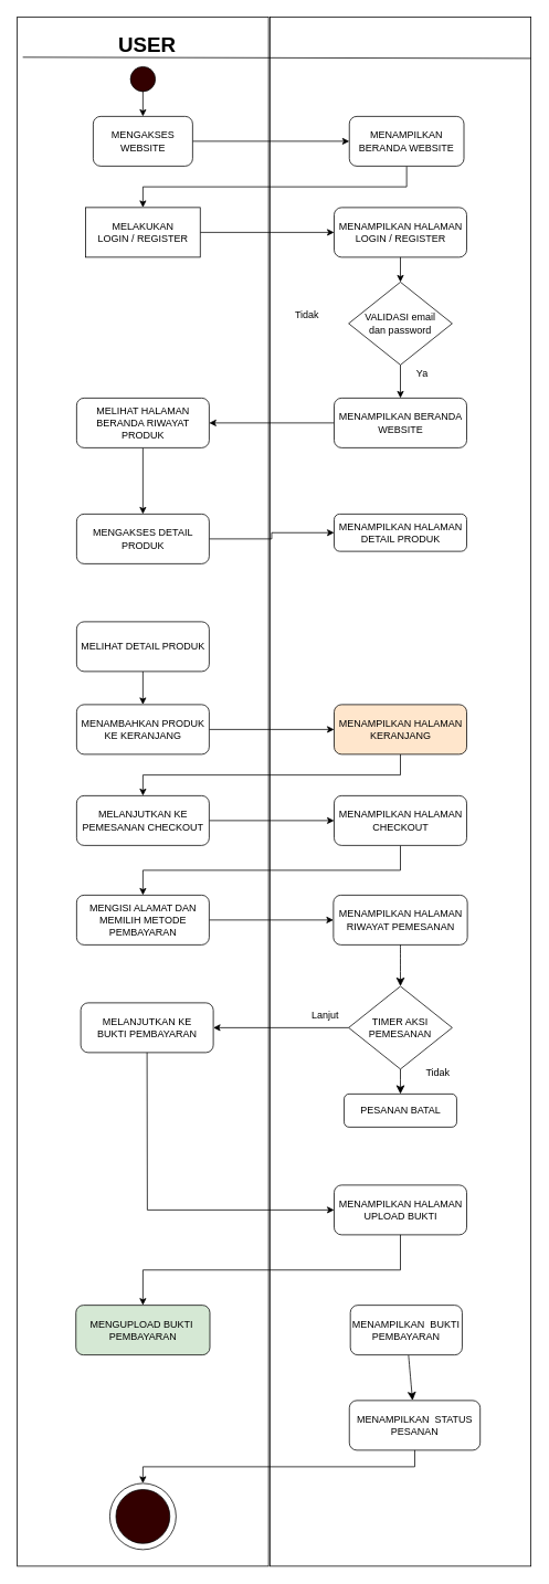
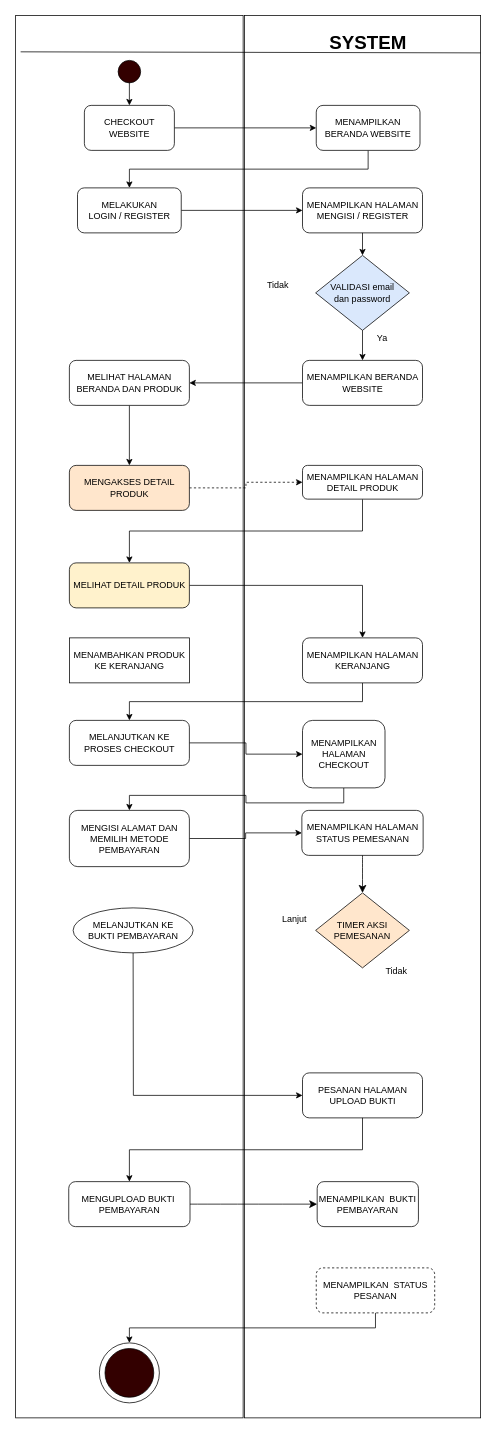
- <mxCell id="5" value="&lt;font style=&quot;font-size: 25px;&quot;&gt;&lt;b&gt;USER&lt;/b&gt;&lt;/font&gt;" style="text;html=1;align=center;verticalAlign=middle;whiteSpace=wrap;rounded=0;movable=1;resizable=1;rotatable=1;deletable=1;editable=1;locked=0;connectable=1;" parent="1" vertex="1"><mxGeometry x="146.66" y="37.08" width="60" height="30" as="geometry" /></mxCell>
+ <mxCell id="6" value="&lt;font style=&quot;font-size: 25px;&quot;&gt;&lt;b&gt;SYSTEM&lt;/b&gt;&lt;/font&gt;" style="text;html=1;align=center;verticalAlign=middle;whiteSpace=wrap;rounded=0;movable=1;resizable=1;rotatable=1;deletable=1;editable=1;locked=0;connectable=1;" parent="1" vertex="1"><mxGeometry x="460" y="40" width="60" height="30" as="geometry" /></mxCell>
- <mxCell id="9" value="MENGAKSES WEBSITE" style="rounded=1;whiteSpace=wrap;html=1;" parent="1" vertex="1"><mxGeometry x="111.67" y="140" width="120" height="60" as="geometry" /></mxCell>
+ <mxCell id="9" value="CHECKOUT WEBSITE" style="rounded=1;whiteSpace=wrap;html=1;" parent="1" vertex="1"><mxGeometry x="111.67" y="140" width="120" height="60" as="geometry" /></mxCell>
- <mxCell id="14" value="MELAKUKAN&lt;div&gt;LOGIN / REGISTER&lt;/div&gt;" style="whiteSpace=wrap;html=1;rounded=0;" parent="1" vertex="1"><mxGeometry x="102.5" y="250" width="138.33" height="60" as="geometry" /></mxCell>
+ <mxCell id="14" value="MELAKUKAN&lt;div&gt;LOGIN / REGISTER&lt;/div&gt;" style="rounded=1;whiteSpace=wrap;html=1;" parent="1" vertex="1"><mxGeometry x="102.5" y="250" width="138.33" height="60" as="geometry" /></mxCell>
- <mxCell id="15" value="&lt;div&gt;MENAMPILKAN HALAMAN&lt;/div&gt;&lt;div&gt;LOGIN / REGISTER&lt;/div&gt;" style="rounded=1;whiteSpace=wrap;html=1;" parent="1" vertex="1"><mxGeometry x="402.5" y="250" width="160" height="60" as="geometry" /></mxCell>
+ <mxCell id="15" value="&lt;div&gt;MENAMPILKAN HALAMAN&lt;/div&gt;&lt;div&gt;MENGISI / REGISTER&lt;/div&gt;" style="rounded=1;whiteSpace=wrap;html=1;" parent="1" vertex="1"><mxGeometry x="402.5" y="250" width="160" height="60" as="geometry" /></mxCell>
- <mxCell id="16" value="VALIDASI email&lt;div&gt;dan password&lt;/div&gt;" style="rhombus;whiteSpace=wrap;html=1;" parent="1" vertex="1"><mxGeometry x="420" y="340" width="125" height="100" as="geometry" /></mxCell>
+ <mxCell id="16" value="VALIDASI email&lt;div&gt;dan password&lt;/div&gt;" style="rhombus;whiteSpace=wrap;html=1;fillColor=#dae8fc;" parent="1" vertex="1"><mxGeometry x="420" y="340" width="125" height="100" as="geometry" /></mxCell>
- <mxCell id="24" value="MELIHAT HALAMAN BERANDA RIWAYAT PRODUK" style="rounded=1;whiteSpace=wrap;html=1;" parent="1" vertex="1"><mxGeometry x="91.67" y="480" width="160" height="60" as="geometry" /></mxCell>
+ <mxCell id="24" value="MELIHAT HALAMAN BERANDA DAN PRODUK" style="rounded=1;whiteSpace=wrap;html=1;" parent="1" vertex="1"><mxGeometry x="91.67" y="480" width="160" height="60" as="geometry" /></mxCell>
- <mxCell id="26" value="MENGAKSES DETAIL PRODUK" style="rounded=1;whiteSpace=wrap;html=1;" parent="1" vertex="1"><mxGeometry x="91.67" y="620" width="160" height="60" as="geometry" /></mxCell>
+ <mxCell id="26" value="MENGAKSES DETAIL PRODUK" style="rounded=1;whiteSpace=wrap;html=1;fillColor=#ffe6cc;" parent="1" vertex="1"><mxGeometry x="91.67" y="620" width="160" height="60" as="geometry" /></mxCell>
- <mxCell id="25" value="" style="edgeStyle=orthogonalEdgeStyle;rounded=0;orthogonalLoop=1;jettySize=auto;html=1;" parent="1" source="26" target="28" edge="1"><mxGeometry relative="1" as="geometry" /></mxCell>
+ <mxCell id="25" value="" style="edgeStyle=orthogonalEdgeStyle;rounded=0;orthogonalLoop=1;jettySize=auto;html=1;dashed=1;" parent="1" source="26" target="28" edge="1"><mxGeometry relative="1" as="geometry" /></mxCell>
+ <mxCell id="27" value="" style="edgeStyle=orthogonalEdgeStyle;rounded=0;orthogonalLoop=1;jettySize=auto;html=1;exitX=0.5;exitY=1;exitDx=0;exitDy=0;" parent="1" source="28" target="30" edge="1"><mxGeometry relative="1" as="geometry" /></mxCell>
- <mxCell id="30" value="MELIHAT DETAIL PRODUK" style="rounded=1;whiteSpace=wrap;html=1;" parent="1" vertex="1"><mxGeometry x="91.67" y="750" width="160" height="60" as="geometry" /></mxCell>
+ <mxCell id="30" value="MELIHAT DETAIL PRODUK" style="rounded=1;whiteSpace=wrap;html=1;fillColor=#fff2cc;" parent="1" vertex="1"><mxGeometry x="91.67" y="750" width="160" height="60" as="geometry" /></mxCell>
- <mxCell id="29" value="" style="edgeStyle=orthogonalEdgeStyle;rounded=0;orthogonalLoop=1;jettySize=auto;html=1;" parent="1" source="30" target="32" edge="1"><mxGeometry relative="1" as="geometry" /></mxCell>
+ <mxCell id="29" value="" style="edgeStyle=orthogonalEdgeStyle;rounded=0;orthogonalLoop=1;jettySize=auto;html=1;" parent="1" source="30" target="34" edge="1"><mxGeometry relative="1" as="geometry" /></mxCell>
- <mxCell id="32" value="MENAMBAHKAN PRODUK KE KERANJANG" style="rounded=1;whiteSpace=wrap;html=1;" parent="1" vertex="1"><mxGeometry x="91.67" y="850" width="160" height="60" as="geometry" /></mxCell>
+ <mxCell id="32" value="MENAMBAHKAN PRODUK KE KERANJANG" style="whiteSpace=wrap;html=1;rounded=0;" parent="1" vertex="1"><mxGeometry x="91.67" y="850" width="160" height="60" as="geometry" /></mxCell>
- <mxCell id="31" value="" style="edgeStyle=orthogonalEdgeStyle;rounded=0;orthogonalLoop=1;jettySize=auto;html=1;" parent="1" source="32" target="34" edge="1"><mxGeometry relative="1" as="geometry" /></mxCell>
- <mxCell id="34" value="MENAMPILKAN HALAMAN&lt;div&gt;KERANJANG&lt;/div&gt;" style="rounded=1;whiteSpace=wrap;html=1;fillColor=#ffe6cc;" parent="1" vertex="1"><mxGeometry x="402.5" y="850" width="160" height="60" as="geometry" /></mxCell>
+ <mxCell id="34" value="MENAMPILKAN HALAMAN&lt;div&gt;KERANJANG&lt;/div&gt;" style="rounded=1;whiteSpace=wrap;html=1;" parent="1" vertex="1"><mxGeometry x="402.5" y="850" width="160" height="60" as="geometry" /></mxCell>
- <mxCell id="36" value="MELANJUTKAN KE PEMESANAN CHECKOUT" style="rounded=1;whiteSpace=wrap;html=1;" parent="1" vertex="1"><mxGeometry x="91.67" y="960" width="160" height="60" as="geometry" /></mxCell>
+ <mxCell id="36" value="MELANJUTKAN KE PROSES CHECKOUT" style="rounded=1;whiteSpace=wrap;html=1;" parent="1" vertex="1"><mxGeometry x="91.67" y="960" width="160" height="60" as="geometry" /></mxCell>
- <mxCell id="38" value="MENAMPILKAN HALAMAN CHECKOUT" style="rounded=1;whiteSpace=wrap;html=1;" parent="1" vertex="1"><mxGeometry x="402.5" y="960" width="160" height="60" as="geometry" /></mxCell>
+ <mxCell id="38" value="MENAMPILKAN HALAMAN CHECKOUT" style="rounded=1;whiteSpace=wrap;html=1;" parent="1" vertex="1"><mxGeometry x="402.5" y="960" width="110" height="90" as="geometry" /></mxCell>
- <mxCell id="40" value="MENGISI ALAMAT DAN MEMILIH METODE PEMBAYARAN" style="rounded=1;whiteSpace=wrap;html=1;" parent="1" vertex="1"><mxGeometry x="91.67" y="1080" width="160" height="60" as="geometry" /></mxCell>
+ <mxCell id="40" value="MENGISI ALAMAT DAN MEMILIH METODE PEMBAYARAN" style="rounded=1;whiteSpace=wrap;html=1;" parent="1" vertex="1"><mxGeometry x="91.67" y="1080" width="160" height="75" as="geometry" /></mxCell>
- <mxCell id="41" value="MENAMPILKAN HALAMAN&lt;div&gt;RIWAYAT PEMESANAN&lt;/div&gt;" style="rounded=1;whiteSpace=wrap;html=1;" parent="1" vertex="1"><mxGeometry x="401.66" y="1080" width="161.68" height="60" as="geometry" /></mxCell>
+ <mxCell id="41" value="MENAMPILKAN HALAMAN&lt;div&gt;STATUS PEMESANAN&lt;/div&gt;" style="rounded=1;whiteSpace=wrap;html=1;" parent="1" vertex="1"><mxGeometry x="401.66" y="1080" width="161.68" height="60" as="geometry" /></mxCell>
- <mxCell id="42" value="MELANJUTKAN KE&lt;div&gt;BUKTI PEMBAYARAN&lt;/div&gt;" style="rounded=1;whiteSpace=wrap;html=1;" parent="1" vertex="1"><mxGeometry x="96.66" y="1210" width="160" height="60" as="geometry" /></mxCell>
+ <mxCell id="42" value="MELANJUTKAN KE&lt;div&gt;BUKTI PEMBAYARAN&lt;/div&gt;" style="ellipse;whiteSpace=wrap;html=1;" parent="1" vertex="1"><mxGeometry x="96.66" y="1210" width="160" height="60" as="geometry" /></mxCell>
- <mxCell id="50" value="" style="edgeStyle=orthogonalEdgeStyle;rounded=0;orthogonalLoop=1;jettySize=auto;html=1;entryX=1;entryY=0.5;entryDx=0;entryDy=0;exitX=0;exitY=0.5;exitDx=0;exitDy=0;" parent="1" source="48" target="42" edge="1"><mxGeometry relative="1" as="geometry"><mxPoint x="370" y="1220" as="sourcePoint" /><mxPoint x="580" y="1220" as="targetPoint" /></mxGeometry></mxCell>
- <mxCell id="48" value="TIMER AKSI&lt;div&gt;PEMESANAN&lt;/div&gt;" style="rhombus;whiteSpace=wrap;html=1;" parent="1" vertex="1"><mxGeometry x="420" y="1190" width="125" height="100" as="geometry" /></mxCell>
+ <mxCell id="48" value="TIMER AKSI&lt;div&gt;PEMESANAN&lt;/div&gt;" style="rhombus;whiteSpace=wrap;html=1;fillColor=#ffe6cc;" parent="1" vertex="1"><mxGeometry x="420" y="1190" width="125" height="100" as="geometry" /></mxCell>
- <mxCell id="53" value="" style="endArrow=classic;html=1;rounded=0;fontSize=12;startSize=8;endSize=8;curved=1;exitX=0.5;exitY=1;exitDx=0;exitDy=0;entryX=0.5;entryY=0;entryDx=0;entryDy=0;" parent="1" source="48" target="52" edge="1"><mxGeometry width="50" height="50" relative="1" as="geometry"><mxPoint x="590" y="1320" as="sourcePoint" /><mxPoint x="590" y="1370" as="targetPoint" /></mxGeometry></mxCell>
- <mxCell id="52" value="PESANAN BATAL" style="rounded=1;whiteSpace=wrap;html=1;" parent="1" vertex="1"><mxGeometry x="414.58" y="1320" width="135.84" height="40" as="geometry" /></mxCell>
- <mxCell id="45" value="MENAMPILKAN HALAMAN&lt;div&gt;UPLOAD BUKTI&lt;/div&gt;" style="rounded=1;whiteSpace=wrap;html=1;" parent="1" vertex="1"><mxGeometry x="402.5" y="1430" width="160" height="60" as="geometry" /></mxCell>
+ <mxCell id="45" value="PESANAN HALAMAN&lt;div&gt;UPLOAD BUKTI&lt;/div&gt;" style="rounded=1;whiteSpace=wrap;html=1;" parent="1" vertex="1"><mxGeometry x="402.5" y="1430" width="160" height="60" as="geometry" /></mxCell>
- <mxCell id="44" value="MENGUPLOAD BUKTI&amp;nbsp;&lt;div&gt;PEMBAYARAN&lt;/div&gt;" style="rounded=1;whiteSpace=wrap;html=1;fillColor=#d5e8d4;" parent="1" vertex="1"><mxGeometry x="90.83" y="1575" width="161.67" height="60" as="geometry" /></mxCell>
+ <mxCell id="44" value="MENGUPLOAD BUKTI&amp;nbsp;&lt;div&gt;PEMBAYARAN&lt;/div&gt;" style="rounded=1;whiteSpace=wrap;html=1;" parent="1" vertex="1"><mxGeometry x="90.83" y="1575" width="161.67" height="60" as="geometry" /></mxCell>
+ <mxCell id="56" value="" style="endArrow=classic;html=1;rounded=0;fontSize=12;startSize=8;endSize=8;curved=1;exitX=1;exitY=0.5;exitDx=0;exitDy=0;entryX=0;entryY=0.5;entryDx=0;entryDy=0;" parent="1" source="44" target="47" edge="1"><mxGeometry width="50" height="50" relative="1" as="geometry"><mxPoint x="120" y="1720" as="sourcePoint" /><mxPoint x="170" y="1670" as="targetPoint" /></mxGeometry></mxCell>
- <mxCell id="46" value="" style="edgeStyle=none;curved=1;rounded=0;orthogonalLoop=1;jettySize=auto;html=1;fontSize=12;startSize=8;endSize=8;" parent="1" source="47" target="57" edge="1"><mxGeometry relative="1" as="geometry" /></mxCell>
- <mxCell id="57" value="MENAMPILKAN&amp;nbsp; STATUS PESANAN" style="rounded=1;whiteSpace=wrap;html=1;" parent="1" vertex="1"><mxGeometry x="420.84" y="1690" width="157.92" height="60" as="geometry" /></mxCell>
+ <mxCell id="57" value="MENAMPILKAN&amp;nbsp; STATUS PESANAN" style="rounded=1;whiteSpace=wrap;html=1;dashed=1;" parent="1" vertex="1"><mxGeometry x="420.84" y="1690" width="157.92" height="60" as="geometry" /></mxCell>
